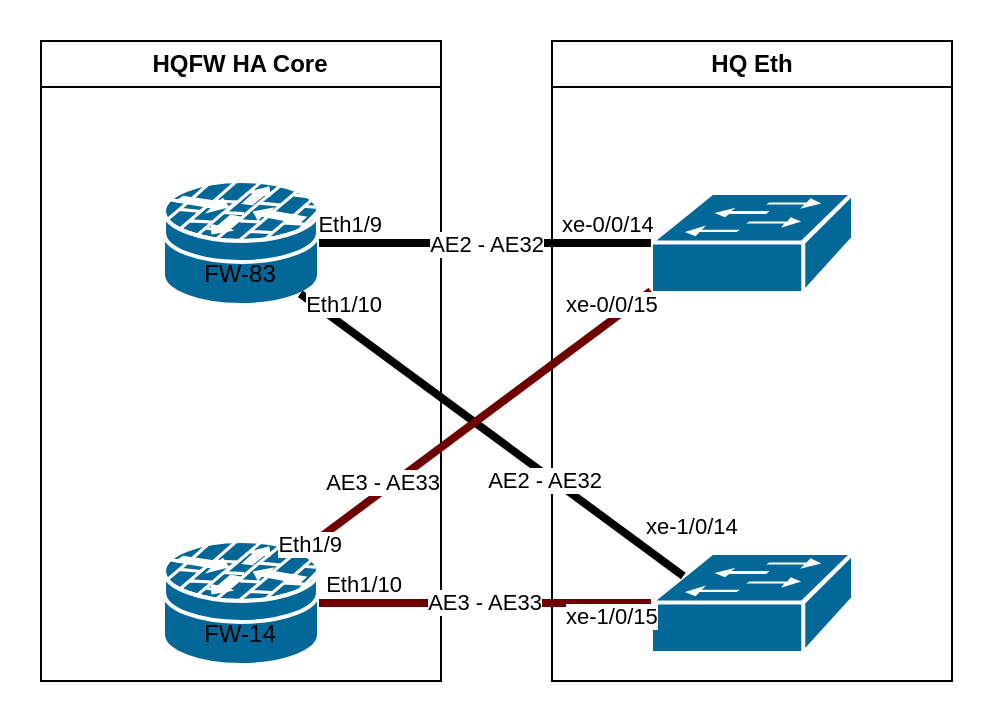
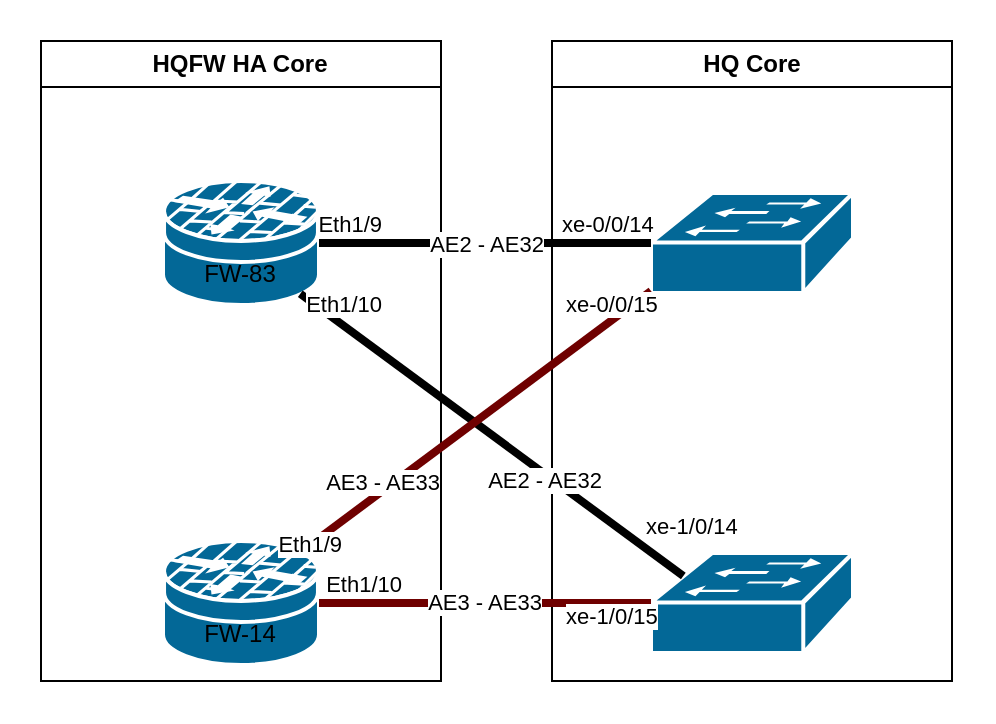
- <mxCell id="3" value="HQ Eth" style="swimlane;whiteSpace=wrap;html=1;" vertex="1" parent="1"><mxGeometry x="275.5" y="20" width="200" height="320" as="geometry" /></mxCell>
+ <mxCell id="3" value="HQ Core" style="swimlane;whiteSpace=wrap;html=1;" vertex="1" parent="1"><mxGeometry x="275.5" y="20" width="200" height="320" as="geometry" /></mxCell>
